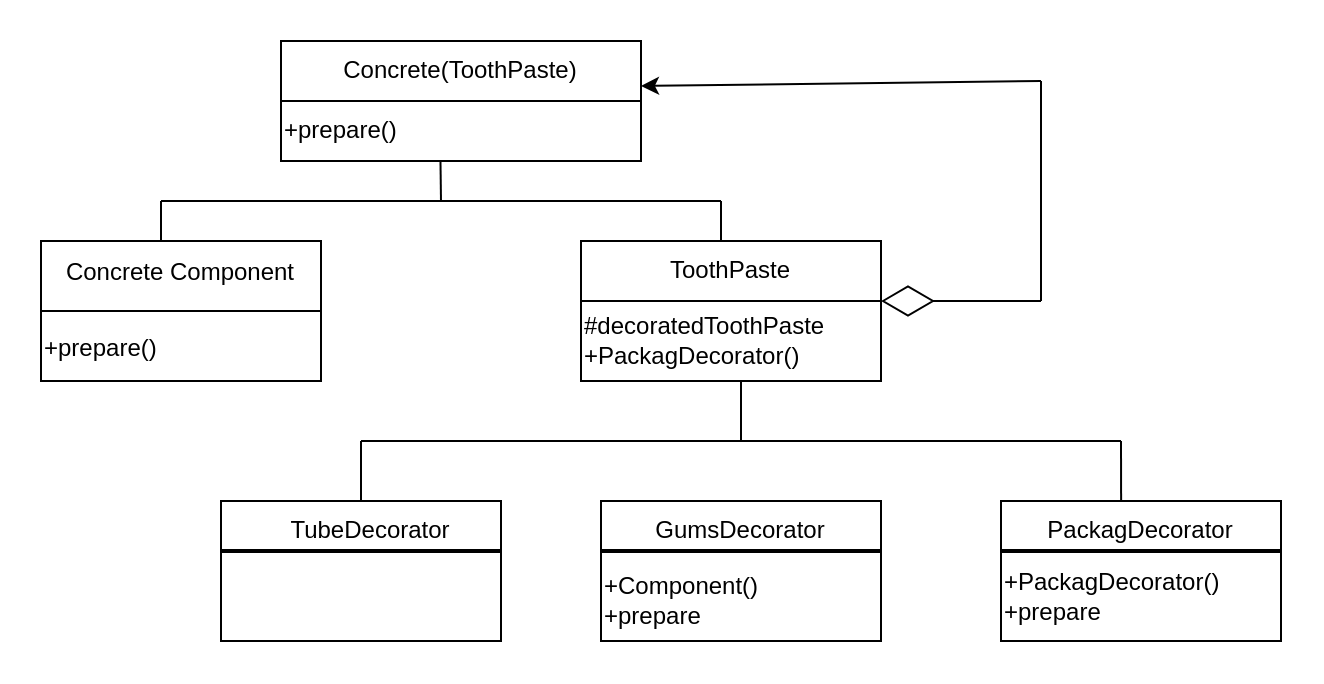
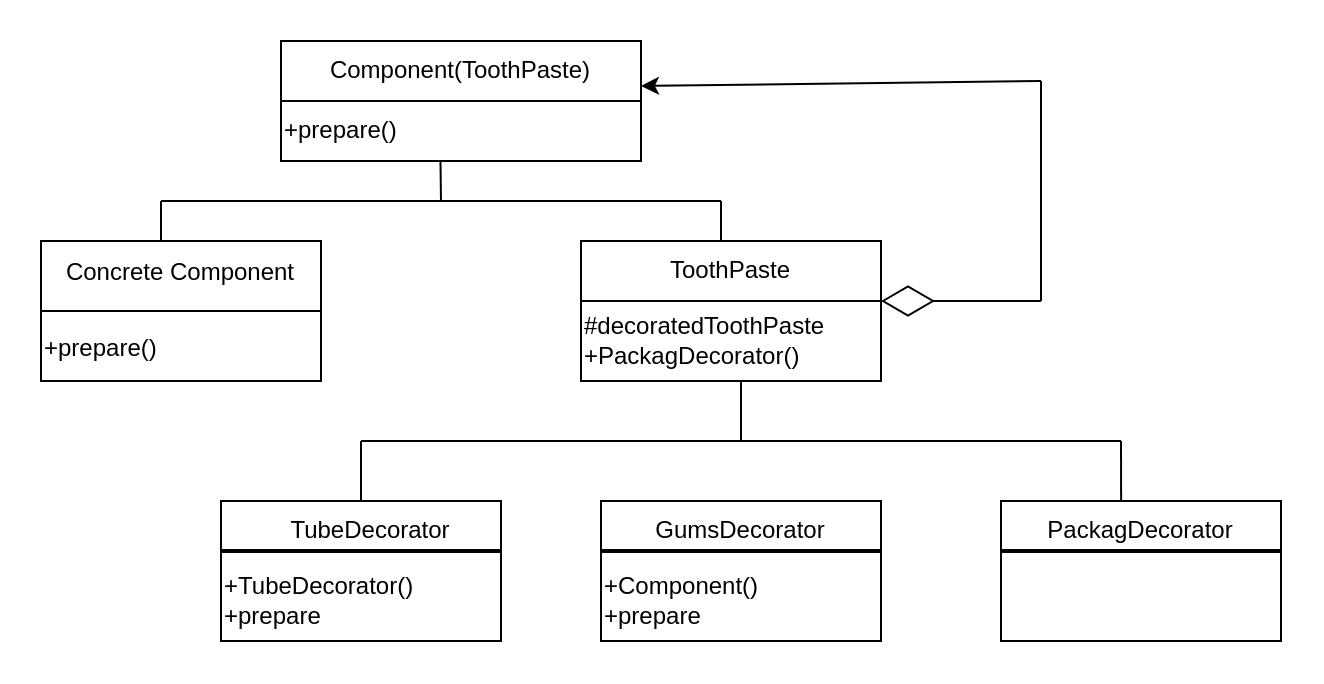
- <mxCell id="4" value="Concrete(ToothPaste&lt;span style=&quot;background-color: initial;&quot;&gt;)&lt;/span&gt;" style="text;html=1;strokeColor=none;fillColor=none;align=center;verticalAlign=middle;whiteSpace=wrap;rounded=0;" vertex="1" parent="1"><mxGeometry x="140" y="20" width="180" height="30" as="geometry" /></mxCell>
+ <mxCell id="4" value="Component(ToothPaste&lt;span style=&quot;background-color: initial;&quot;&gt;)&lt;/span&gt;" style="text;html=1;strokeColor=none;fillColor=none;align=center;verticalAlign=middle;whiteSpace=wrap;rounded=0;" vertex="1" parent="1"><mxGeometry x="140" y="20" width="180" height="30" as="geometry" /></mxCell>
- <mxCell id="36" value="+PackagDecorator()&lt;br&gt;&lt;div style=&quot;&quot;&gt;&lt;span style=&quot;background-color: initial;&quot;&gt;+prepare&lt;/span&gt;&lt;/div&gt;" style="text;html=1;strokeColor=none;fillColor=none;align=left;verticalAlign=middle;whiteSpace=wrap;rounded=0;" vertex="1" parent="1"><mxGeometry x="500" y="280" width="130" height="35" as="geometry" /></mxCell>
+ <mxCell id="32" value="+TubeDecorator()&lt;br&gt;+prepare" style="text;html=1;strokeColor=none;fillColor=none;align=left;verticalAlign=middle;whiteSpace=wrap;rounded=0;" vertex="1" parent="1"><mxGeometry x="110" y="280" width="140" height="40" as="geometry" /></mxCell>
